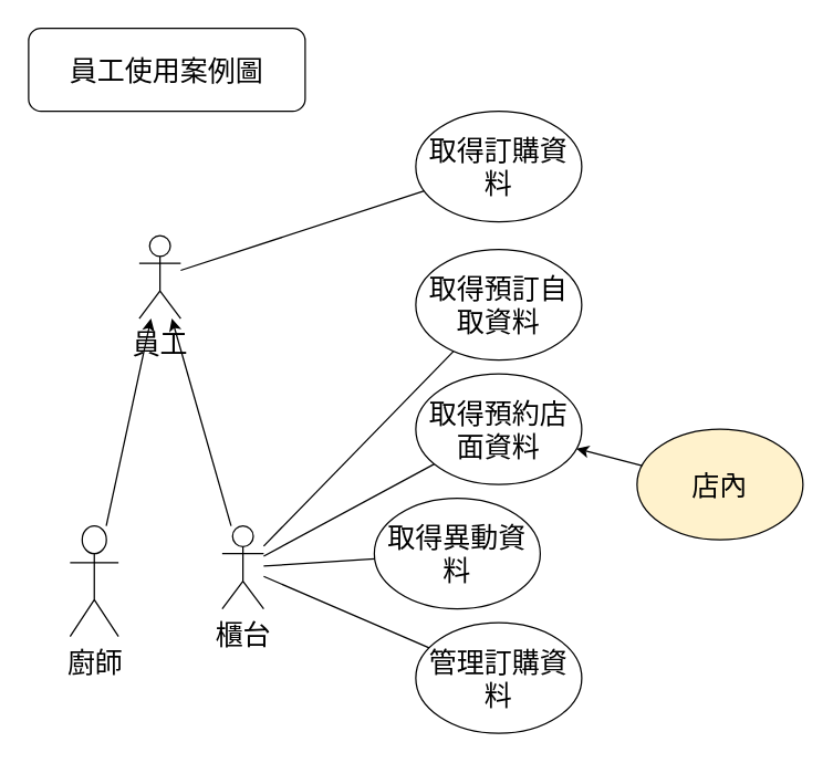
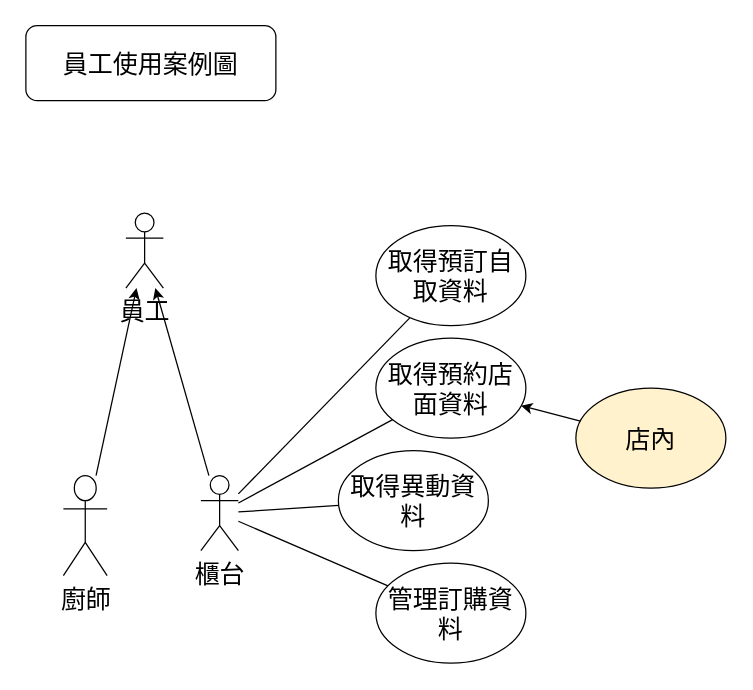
- <mxCell id="13" value="&lt;font style=&quot;font-size: 20px;&quot;&gt;取得訂購資料&lt;/font&gt;" style="ellipse;whiteSpace=wrap;html=1;" vertex="1" parent="1"><mxGeometry x="300" y="80" width="120" height="80" as="geometry" /></mxCell>
- <mxCell id="3" style="rounded=0;orthogonalLoop=1;jettySize=auto;html=1;endArrow=none;endFill=0;" edge="1" parent="1" source="4" target="13"><mxGeometry relative="1" as="geometry" /></mxCell>
